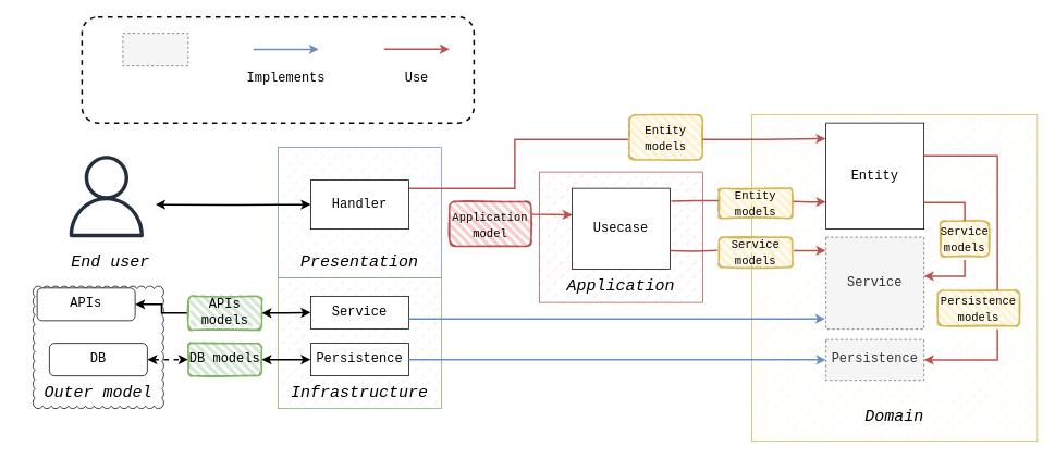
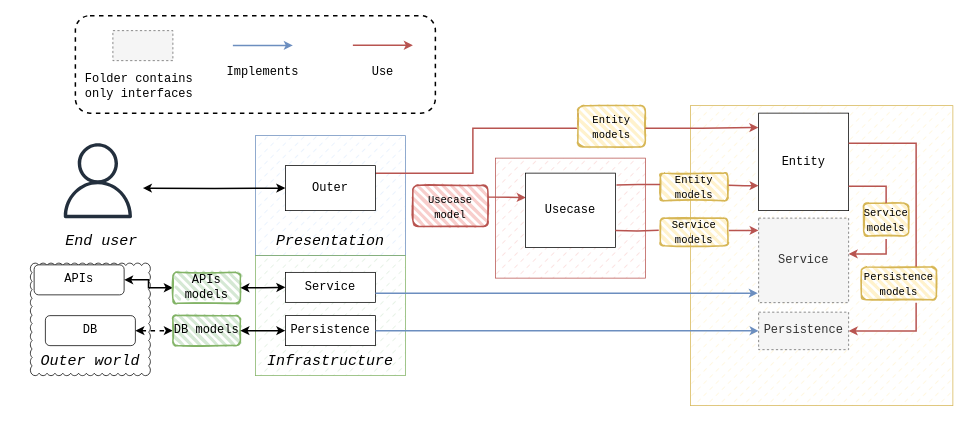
+ <mxCell id="19" value="Folder contains only interfaces" style="text;html=1;align=center;verticalAlign=middle;whiteSpace=wrap;rounded=0;fontFamily=Courier New;fontSize=16;" parent="1" vertex="1"><mxGeometry x="110" y="90" width="150" height="50" as="geometry" /></mxCell>
- <mxCell id="39" value="&lt;font face=&quot;Courier New&quot;&gt;&lt;span style=&quot;font-size: 16px;&quot;&gt;Handler&lt;/span&gt;&lt;/font&gt;" style="text;html=1;align=center;verticalAlign=middle;whiteSpace=wrap;rounded=0;" parent="37" vertex="1"><mxGeometry width="120" height="60" as="geometry" /></mxCell>
+ <mxCell id="39" value="&lt;font face=&quot;Courier New&quot;&gt;&lt;span style=&quot;font-size: 16px;&quot;&gt;Outer&lt;/span&gt;&lt;/font&gt;" style="text;html=1;align=center;verticalAlign=middle;whiteSpace=wrap;rounded=0;" parent="37" vertex="1"><mxGeometry width="120" height="60" as="geometry" /></mxCell>
- <mxCell id="29" value="&lt;font style=&quot;font-size: 14px;&quot;&gt;Application model&lt;/font&gt;" style="text;html=1;align=center;verticalAlign=middle;whiteSpace=wrap;rounded=0;fontFamily=Courier New;fontSize=16;" parent="27" vertex="1"><mxGeometry width="100" height="60" as="geometry" /></mxCell>
+ <mxCell id="29" value="&lt;font style=&quot;font-size: 14px;&quot;&gt;Usecase model&lt;/font&gt;" style="text;html=1;align=center;verticalAlign=middle;whiteSpace=wrap;rounded=0;fontFamily=Courier New;fontSize=16;" parent="27" vertex="1"><mxGeometry width="100" height="60" as="geometry" /></mxCell>
- <mxCell id="6" value="&lt;font face=&quot;Courier New&quot; style=&quot;font-size: 20px;&quot;&gt;&lt;i&gt;Application&lt;/i&gt;&lt;/font&gt;" style="text;html=1;align=center;verticalAlign=middle;whiteSpace=wrap;rounded=0;" parent="1" vertex="1"><mxGeometry x="660" y="330" width="200" height="40" as="geometry" /></mxCell>
- <mxCell id="35" style="edgeStyle=orthogonalEdgeStyle;rounded=0;orthogonalLoop=1;jettySize=auto;html=1;exitX=1;exitY=0.5;exitDx=0;exitDy=0;entryX=0;entryY=0.5;entryDx=0;entryDy=0;startArrow=classic;startFill=1;strokeWidth=2;endArrow=none;" parent="1" source="36" target="50" edge="1"><mxGeometry relative="1" as="geometry" /></mxCell>
+ <mxCell id="35" style="edgeStyle=orthogonalEdgeStyle;rounded=0;orthogonalLoop=1;jettySize=auto;html=1;exitX=1;exitY=0.5;exitDx=0;exitDy=0;entryX=0;entryY=0.5;entryDx=0;entryDy=0;startArrow=classic;startFill=1;strokeWidth=2;" parent="1" source="36" target="50" edge="1"><mxGeometry relative="1" as="geometry" /></mxCell>
- <mxCell id="46" value="&lt;font face=&quot;Courier New&quot; style=&quot;font-size: 20px;&quot;&gt;&lt;i&gt;Outer model&lt;/i&gt;&lt;/font&gt;" style="text;html=1;align=center;verticalAlign=middle;whiteSpace=wrap;rounded=0;" parent="1" vertex="1"><mxGeometry x="20" y="460" width="200" height="40" as="geometry" /></mxCell>
+ <mxCell id="46" value="&lt;font face=&quot;Courier New&quot; style=&quot;font-size: 20px;&quot;&gt;&lt;i&gt;Outer world&lt;/i&gt;&lt;/font&gt;" style="text;html=1;align=center;verticalAlign=middle;whiteSpace=wrap;rounded=0;" parent="1" vertex="1"><mxGeometry x="20" y="460" width="200" height="40" as="geometry" /></mxCell>
- <mxCell id="5" value="&lt;font face=&quot;Courier New&quot; style=&quot;font-size: 20px;&quot;&gt;&lt;i&gt;Domain&lt;/i&gt;&lt;/font&gt;" style="text;html=1;align=center;verticalAlign=middle;whiteSpace=wrap;rounded=0;" parent="1" vertex="1"><mxGeometry x="920" y="490" width="350" height="40" as="geometry" /></mxCell>
